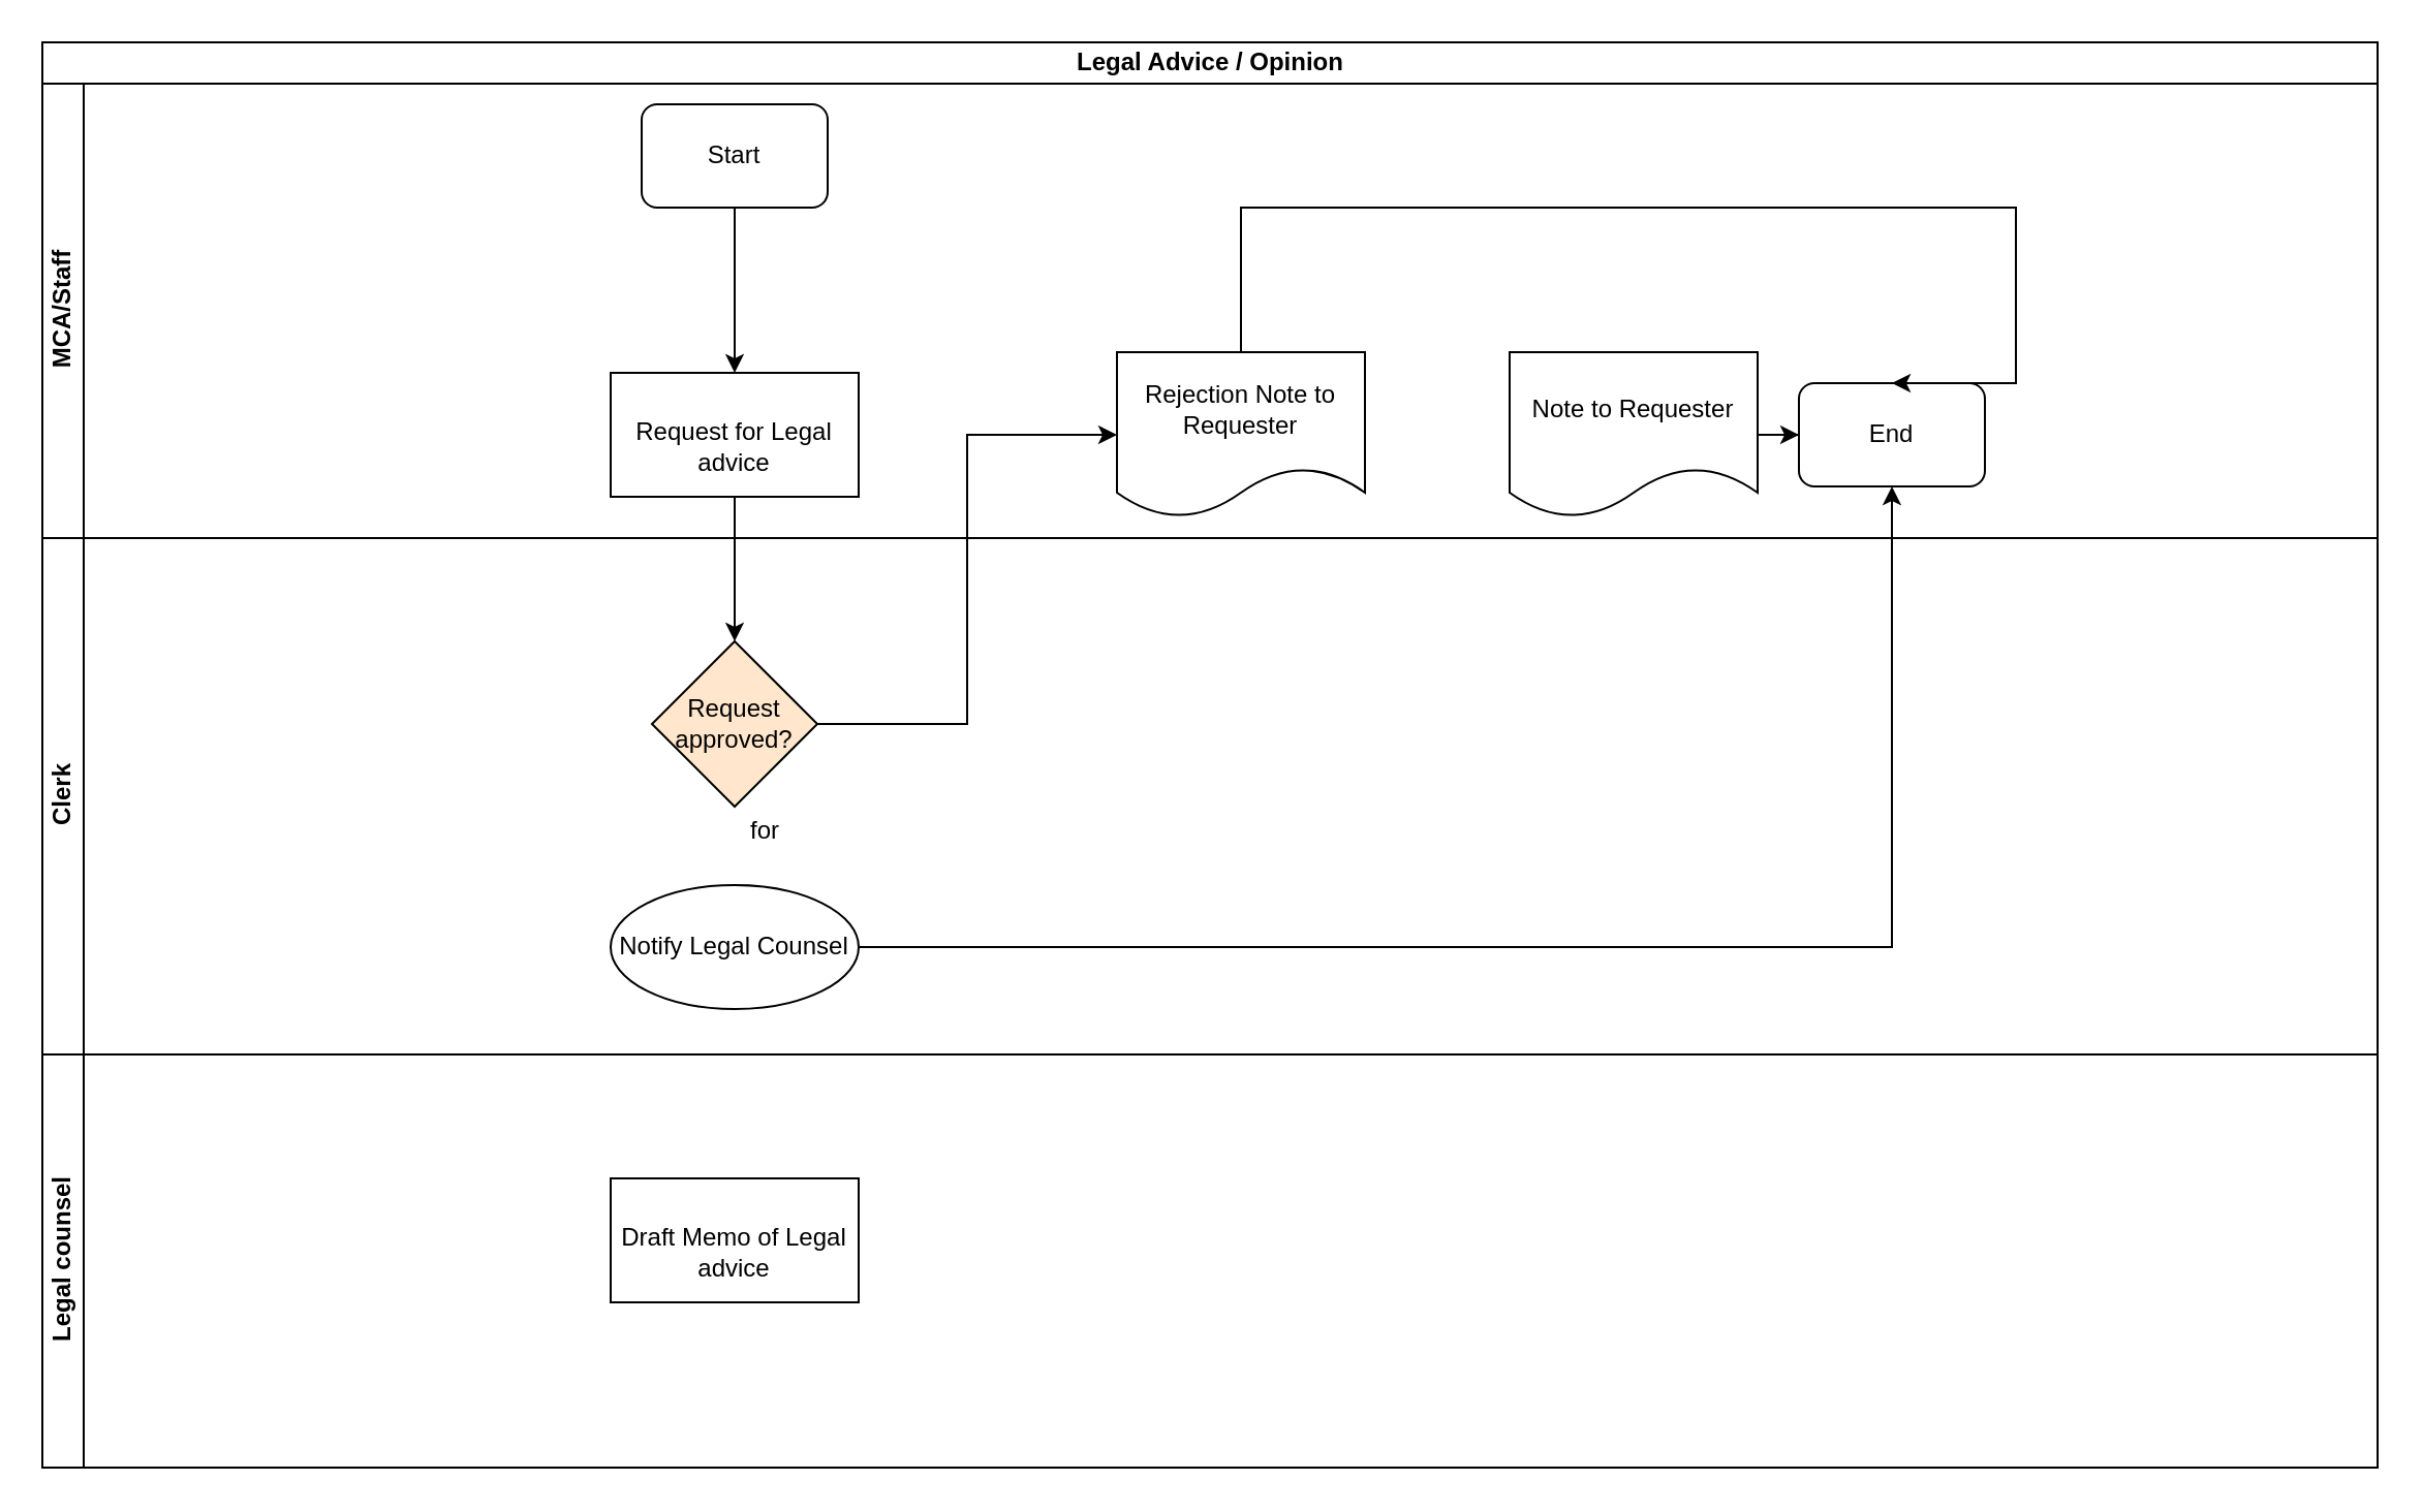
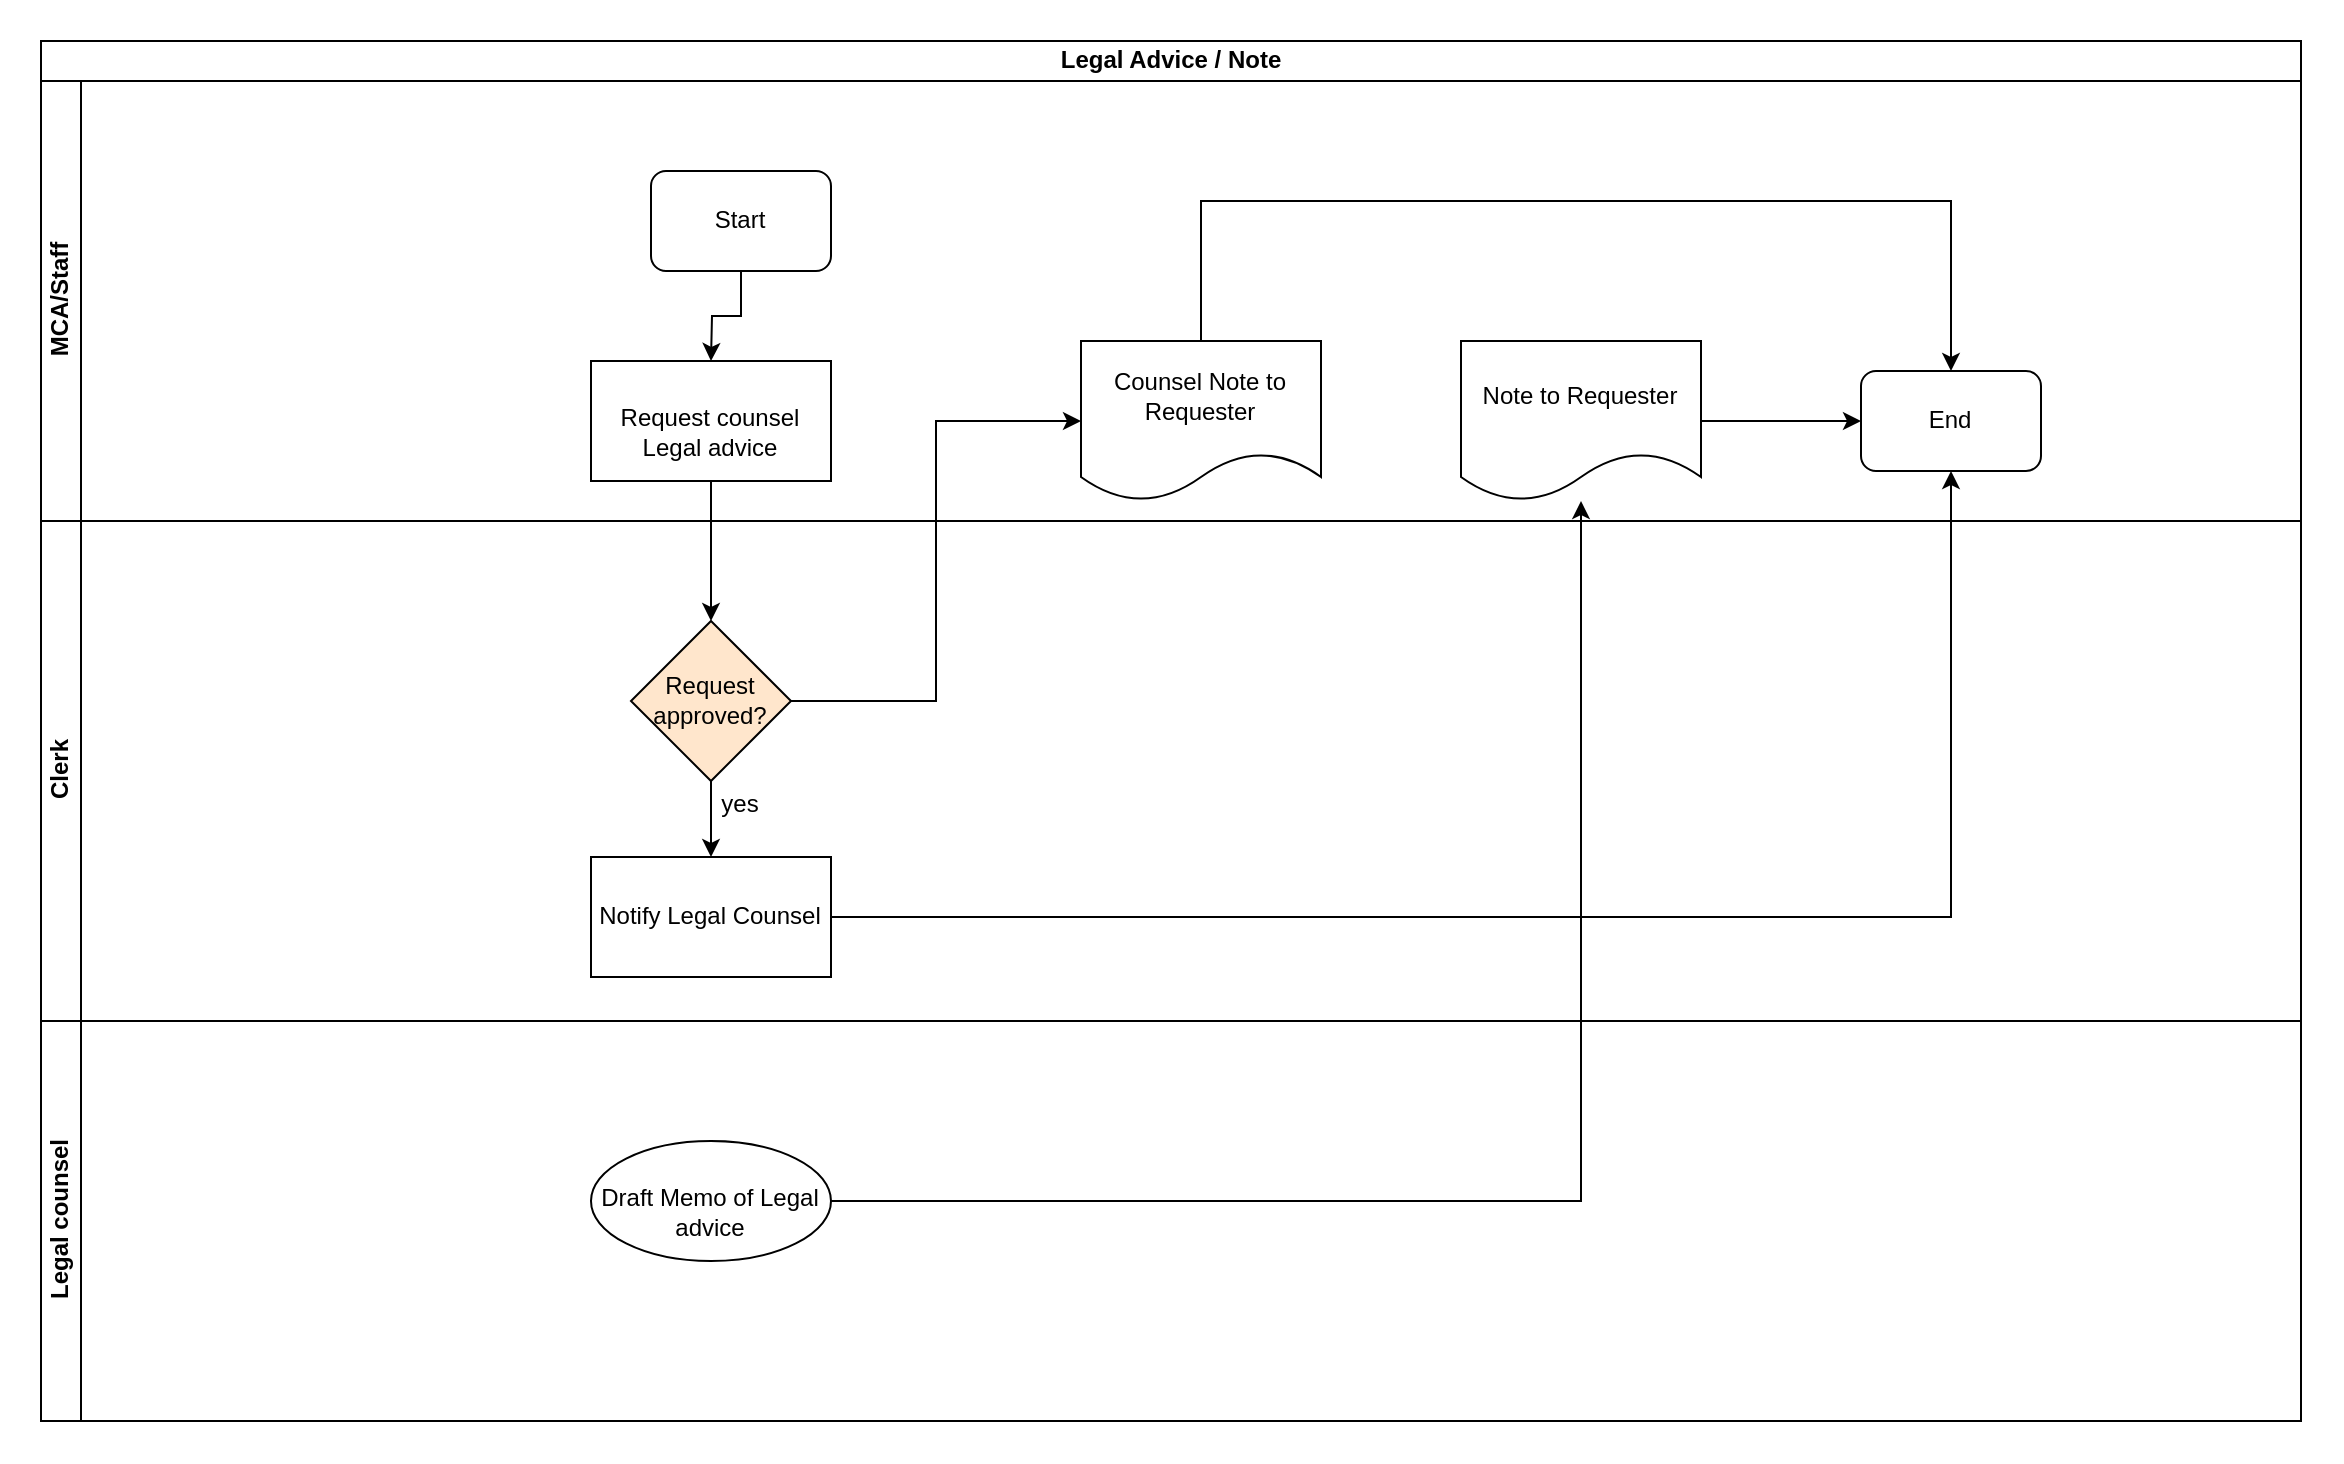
- <mxCell id="2" value="Legal Advice / Opinion" style="swimlane;html=1;childLayout=stackLayout;resizeParent=1;resizeParentMax=0;horizontal=1;startSize=20;horizontalStack=0;" vertex="1" parent="1"><mxGeometry x="20" y="20" width="1130" height="690" as="geometry" /></mxCell>
+ <mxCell id="2" value="Legal Advice / Note" style="swimlane;html=1;childLayout=stackLayout;resizeParent=1;resizeParentMax=0;horizontal=1;startSize=20;horizontalStack=0;" vertex="1" parent="1"><mxGeometry x="20" y="20" width="1130" height="690" as="geometry" /></mxCell>
- <mxCell id="4" value="Start" style="rounded=1;whiteSpace=wrap;html=1;" vertex="1" parent="3"><mxGeometry x="290" y="10" width="90" height="50" as="geometry" /></mxCell>
+ <mxCell id="4" value="Start" style="rounded=1;whiteSpace=wrap;html=1;" vertex="1" parent="3"><mxGeometry x="305" y="45" width="90" height="50" as="geometry" /></mxCell>
- <mxCell id="7" value="Rejection Note to Requester" style="shape=document;whiteSpace=wrap;html=1;boundedLbl=1;" vertex="1" parent="3"><mxGeometry x="520" y="130" width="120" height="80" as="geometry" /></mxCell>
+ <mxCell id="7" value="Counsel Note to Requester" style="shape=document;whiteSpace=wrap;html=1;boundedLbl=1;" vertex="1" parent="3"><mxGeometry x="520" y="130" width="120" height="80" as="geometry" /></mxCell>
- <mxCell id="8" value="&lt;br/&gt;&lt;p style=&quot;margin-bottom: 0in&quot;&gt;Request for Legal advice&lt;/p&gt;&lt;br/&gt;" style="rounded=0;whiteSpace=wrap;html=1;" vertex="1" parent="3"><mxGeometry x="275" y="140" width="120" height="60" as="geometry" /></mxCell>
+ <mxCell id="8" value="&lt;br/&gt;&lt;p style=&quot;margin-bottom: 0in&quot;&gt;Request counsel Legal advice&lt;/p&gt;&lt;br/&gt;" style="rounded=0;whiteSpace=wrap;html=1;" vertex="1" parent="3"><mxGeometry x="275" y="140" width="120" height="60" as="geometry" /></mxCell>
- <mxCell id="5" value="End" style="rounded=1;whiteSpace=wrap;html=1;" vertex="1" parent="3"><mxGeometry x="850" y="145" width="90" height="50" as="geometry" /></mxCell>
+ <mxCell id="5" value="End" style="rounded=1;whiteSpace=wrap;html=1;" vertex="1" parent="3"><mxGeometry x="910" y="145" width="90" height="50" as="geometry" /></mxCell>
- <mxCell id="15" value="for" style="text;html=1;strokeColor=none;fillColor=none;align=center;verticalAlign=middle;whiteSpace=wrap;rounded=0;" vertex="1" parent="12"><mxGeometry x="330" y="132" width="40" height="20" as="geometry" /></mxCell>
+ <mxCell id="15" value="yes" style="text;html=1;strokeColor=none;fillColor=none;align=center;verticalAlign=middle;whiteSpace=wrap;rounded=0;" vertex="1" parent="12"><mxGeometry x="330" y="132" width="40" height="20" as="geometry" /></mxCell>
+ <mxCell id="14" value="" style="edgeStyle=orthogonalEdgeStyle;rounded=0;orthogonalLoop=1;jettySize=auto;html=1;" edge="1" parent="12" source="13" target="16"><mxGeometry relative="1" as="geometry" /></mxCell>
- <mxCell id="16" value="Notify Legal Counsel" style="ellipse;whiteSpace=wrap;html=1;" vertex="1" parent="12"><mxGeometry x="275" y="168" width="120" height="60" as="geometry" /></mxCell>
+ <mxCell id="16" value="Notify Legal Counsel" style="whiteSpace=wrap;html=1;rounded=0;" vertex="1" parent="12"><mxGeometry x="275" y="168" width="120" height="60" as="geometry" /></mxCell>
- <mxCell id="18" value="&lt;br/&gt;&lt;p style=&quot;margin-bottom: 0in&quot;&gt;Draft Memo of Legal advice&lt;/p&gt;&lt;br/&gt;" style="whiteSpace=wrap;html=1;rounded=0;" vertex="1" parent="17"><mxGeometry x="275" y="60" width="120" height="60" as="geometry" /></mxCell>
+ <mxCell id="18" value="&lt;br/&gt;&lt;p style=&quot;margin-bottom: 0in&quot;&gt;Draft Memo of Legal advice&lt;/p&gt;&lt;br/&gt;" style="ellipse;whiteSpace=wrap;html=1;" vertex="1" parent="17"><mxGeometry x="275" y="60" width="120" height="60" as="geometry" /></mxCell>
+ <mxCell id="21" value="" style="edgeStyle=orthogonalEdgeStyle;rounded=0;orthogonalLoop=1;jettySize=auto;html=1;" edge="1" parent="2" source="18" target="6"><mxGeometry relative="1" as="geometry" /></mxCell>
